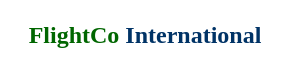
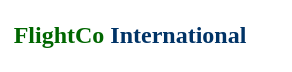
- <mxCell id="2" value="&lt;p style=&quot;margin-top: 0pt ; margin-bottom: 0pt ; margin-left: 0in ; text-align: left ; direction: ltr ; unicode-bidi: embed ; word-break: normal&quot;&gt;&lt;font face=&quot;Lucida Console&quot;&gt;&lt;span style=&quot;font-size: 18pt;&quot;&gt;&lt;font color=&quot;#006600&quot;&gt;FlightCo&lt;/font&gt;&amp;nbsp;&lt;/span&gt;&lt;span style=&quot;font-size: 18pt;&quot;&gt;&lt;font color=&quot;#003366&quot;&gt;International&lt;/font&gt;&lt;/span&gt;&lt;/font&gt;&lt;span style=&quot;font-size: 18pt; color: white;&quot;&gt;&lt;/span&gt;&lt;/p&gt;" style="text;html=1;strokeColor=none;fillColor=none;align=center;verticalAlign=middle;whiteSpace=wrap;rounded=0;fontFamily=Dancing Script;fontStyle=1;fontSource=https%3A%2F%2Ffonts.googleapis.com%2Fcss%3Ffamily%3DDancing%2BScript;" vertex="1" parent="1"><mxGeometry x="20" y="20" width="250" height="30" as="geometry" /></mxCell>
+ <mxCell id="2" value="&lt;p style=&quot;margin-top: 0pt ; margin-bottom: 0pt ; margin-left: 0in ; text-align: left ; direction: ltr ; unicode-bidi: embed ; word-break: normal&quot;&gt;&lt;font face=&quot;Lucida Console&quot;&gt;&lt;span style=&quot;font-size: 18pt;&quot;&gt;&lt;font color=&quot;#006600&quot;&gt;FlightCo&lt;/font&gt;&amp;nbsp;&lt;/span&gt;&lt;span style=&quot;font-size: 18pt;&quot;&gt;&lt;font color=&quot;#003366&quot;&gt;International&lt;/font&gt;&lt;/span&gt;&lt;/font&gt;&lt;span style=&quot;font-size: 18pt; color: white;&quot;&gt;&lt;/span&gt;&lt;/p&gt;" style="text;html=1;strokeColor=none;fillColor=none;align=center;verticalAlign=middle;whiteSpace=wrap;rounded=0;fontFamily=Dancing Script;fontStyle=1;fontSource=https%3A%2F%2Ffonts.googleapis.com%2Fcss%3Ffamily%3DDancing%2BScript;" vertex="1" parent="1"><mxGeometry x="5" y="20" width="250" height="30" as="geometry" /></mxCell>
